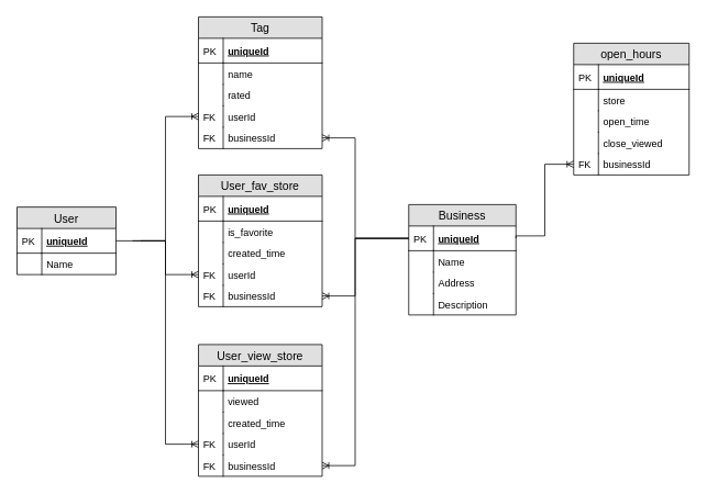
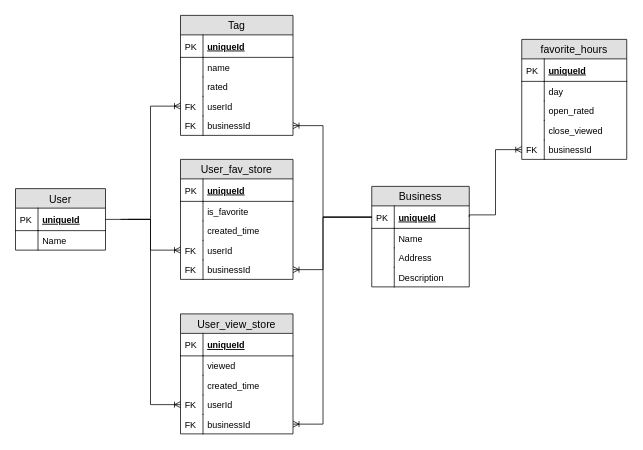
- <mxCell id="17" value="open_hours" style="swimlane;fontStyle=0;childLayout=stackLayout;horizontal=1;startSize=26;fillColor=#e0e0e0;horizontalStack=0;resizeParent=1;resizeParentMax=0;resizeLast=0;collapsible=1;marginBottom=0;swimlaneFillColor=#ffffff;align=center;fontSize=14;" vertex="1" parent="1"><mxGeometry x="695" y="52" width="140" height="160" as="geometry" /></mxCell>
+ <mxCell id="17" value="favorite_hours" style="swimlane;fontStyle=0;childLayout=stackLayout;horizontal=1;startSize=26;fillColor=#e0e0e0;horizontalStack=0;resizeParent=1;resizeParentMax=0;resizeLast=0;collapsible=1;marginBottom=0;swimlaneFillColor=#ffffff;align=center;fontSize=14;" vertex="1" parent="1"><mxGeometry x="695" y="52" width="140" height="160" as="geometry" /></mxCell>
- <mxCell id="20" value="store" style="shape=partialRectangle;top=0;left=0;right=0;bottom=0;align=left;verticalAlign=top;fillColor=none;spacingLeft=34;spacingRight=4;overflow=hidden;rotatable=0;points=[[0,0.5],[1,0.5]];portConstraint=eastwest;dropTarget=0;fontSize=12;" vertex="1" parent="17"><mxGeometry y="56" width="140" height="26" as="geometry" /></mxCell>
+ <mxCell id="20" value="day" style="shape=partialRectangle;top=0;left=0;right=0;bottom=0;align=left;verticalAlign=top;fillColor=none;spacingLeft=34;spacingRight=4;overflow=hidden;rotatable=0;points=[[0,0.5],[1,0.5]];portConstraint=eastwest;dropTarget=0;fontSize=12;" vertex="1" parent="17"><mxGeometry y="56" width="140" height="26" as="geometry" /></mxCell>
- <mxCell id="22" value="open_time" style="shape=partialRectangle;top=0;left=0;right=0;bottom=0;align=left;verticalAlign=top;fillColor=none;spacingLeft=34;spacingRight=4;overflow=hidden;rotatable=0;points=[[0,0.5],[1,0.5]];portConstraint=eastwest;dropTarget=0;fontSize=12;" vertex="1" parent="17"><mxGeometry y="82" width="140" height="26" as="geometry" /></mxCell>
+ <mxCell id="22" value="open_rated" style="shape=partialRectangle;top=0;left=0;right=0;bottom=0;align=left;verticalAlign=top;fillColor=none;spacingLeft=34;spacingRight=4;overflow=hidden;rotatable=0;points=[[0,0.5],[1,0.5]];portConstraint=eastwest;dropTarget=0;fontSize=12;" vertex="1" parent="17"><mxGeometry y="82" width="140" height="26" as="geometry" /></mxCell>
